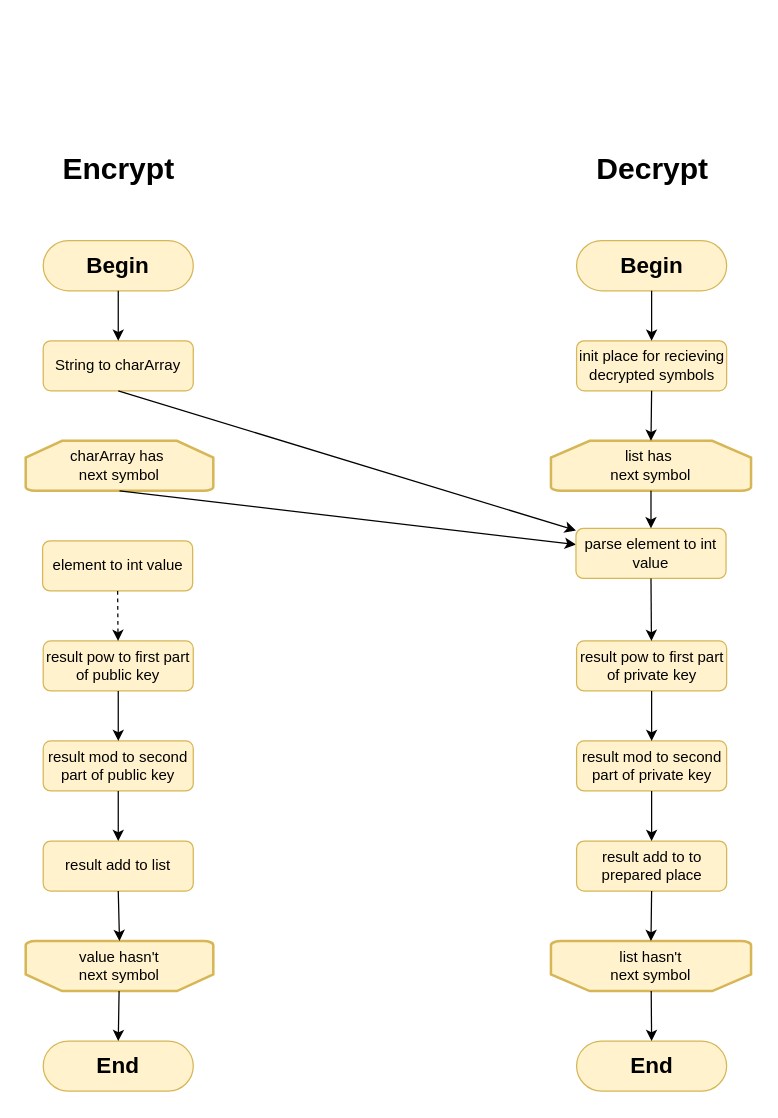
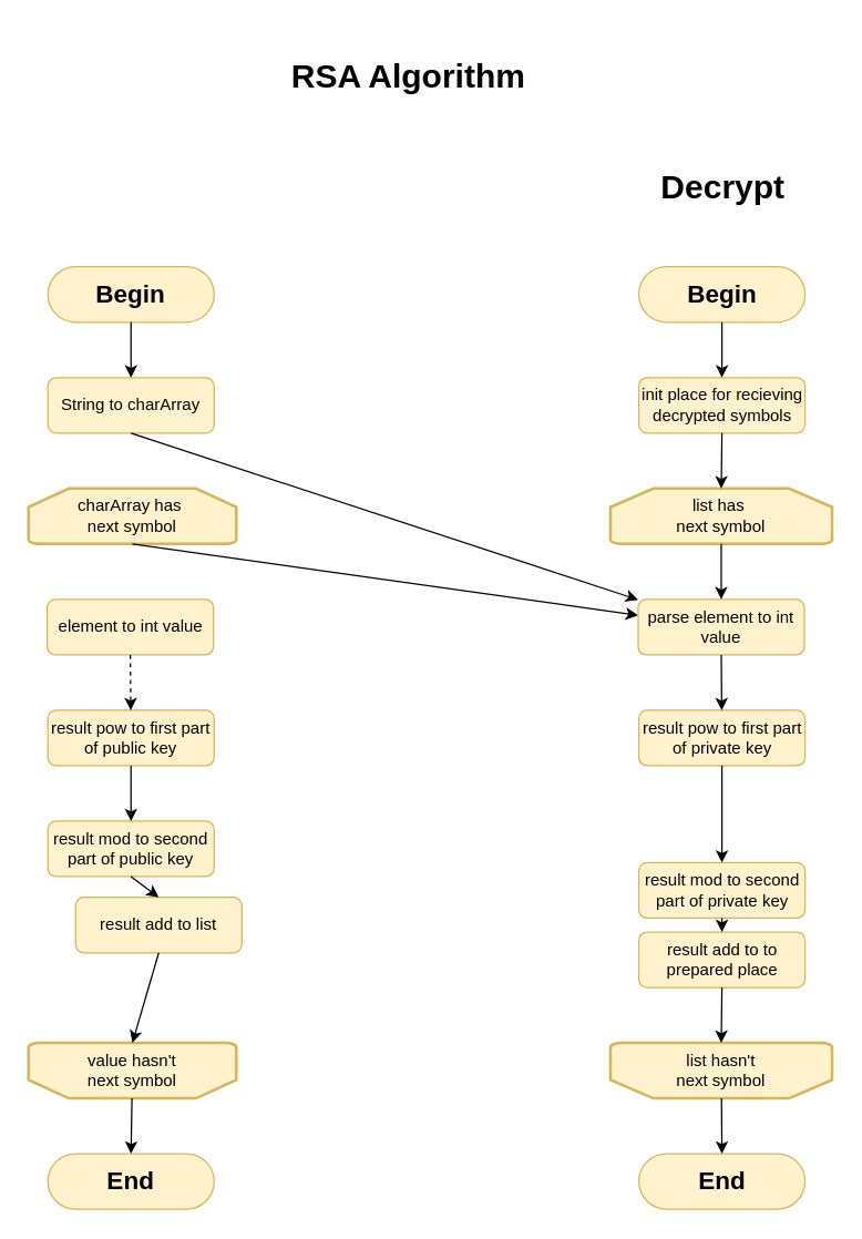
+ <mxCell id="20" value="&lt;h1&gt;RSA Algorithm&lt;/h1&gt;" style="text;html=1;align=center;verticalAlign=middle;resizable=0;points=[];autosize=1;strokeColor=none;fillColor=none;" vertex="1" parent="1"><mxGeometry x="199" y="20" width="190" height="70" as="geometry" /></mxCell>
- <mxCell id="2" value="&lt;h1&gt;Encrypt&lt;/h1&gt;" style="text;html=1;align=center;verticalAlign=middle;resizable=0;points=[];autosize=1;strokeColor=none;fillColor=none;" vertex="1" parent="1"><mxGeometry x="39" y="100" width="110" height="70" as="geometry" /></mxCell>
- <mxCell id="26" value="parse element to int value" style="rounded=1;whiteSpace=wrap;html=1;fillColor=#fff2cc;strokeColor=#d6b656;" vertex="1" parent="1"><mxGeometry x="460" y="422" width="120" height="40" as="geometry" /></mxCell>
+ <mxCell id="26" value="parse element to int value" style="rounded=1;whiteSpace=wrap;html=1;fillColor=#fff2cc;strokeColor=#d6b656;" vertex="1" parent="1"><mxGeometry x="460" y="432" width="120" height="40" as="geometry" /></mxCell>
- <mxCell id="28" value="result mod to second part of private key" style="rounded=1;whiteSpace=wrap;html=1;fillColor=#fff2cc;strokeColor=#d6b656;" vertex="1" parent="1"><mxGeometry x="460.5" y="592" width="120" height="40" as="geometry" /></mxCell>
+ <mxCell id="28" value="result mod to second part of private key" style="rounded=1;whiteSpace=wrap;html=1;fillColor=#fff2cc;strokeColor=#d6b656;" vertex="1" parent="1"><mxGeometry x="460.5" y="622" width="120" height="40" as="geometry" /></mxCell>
- <mxCell id="10" value="result add to list" style="rounded=1;whiteSpace=wrap;html=1;fillColor=#fff2cc;strokeColor=#d6b656;" vertex="1" parent="1"><mxGeometry x="34" y="672" width="120" height="40" as="geometry" /></mxCell>
+ <mxCell id="10" value="result add to list" style="rounded=1;whiteSpace=wrap;html=1;fillColor=#fff2cc;strokeColor=#d6b656;" vertex="1" parent="1"><mxGeometry x="54" y="647" width="120" height="40" as="geometry" /></mxCell>
